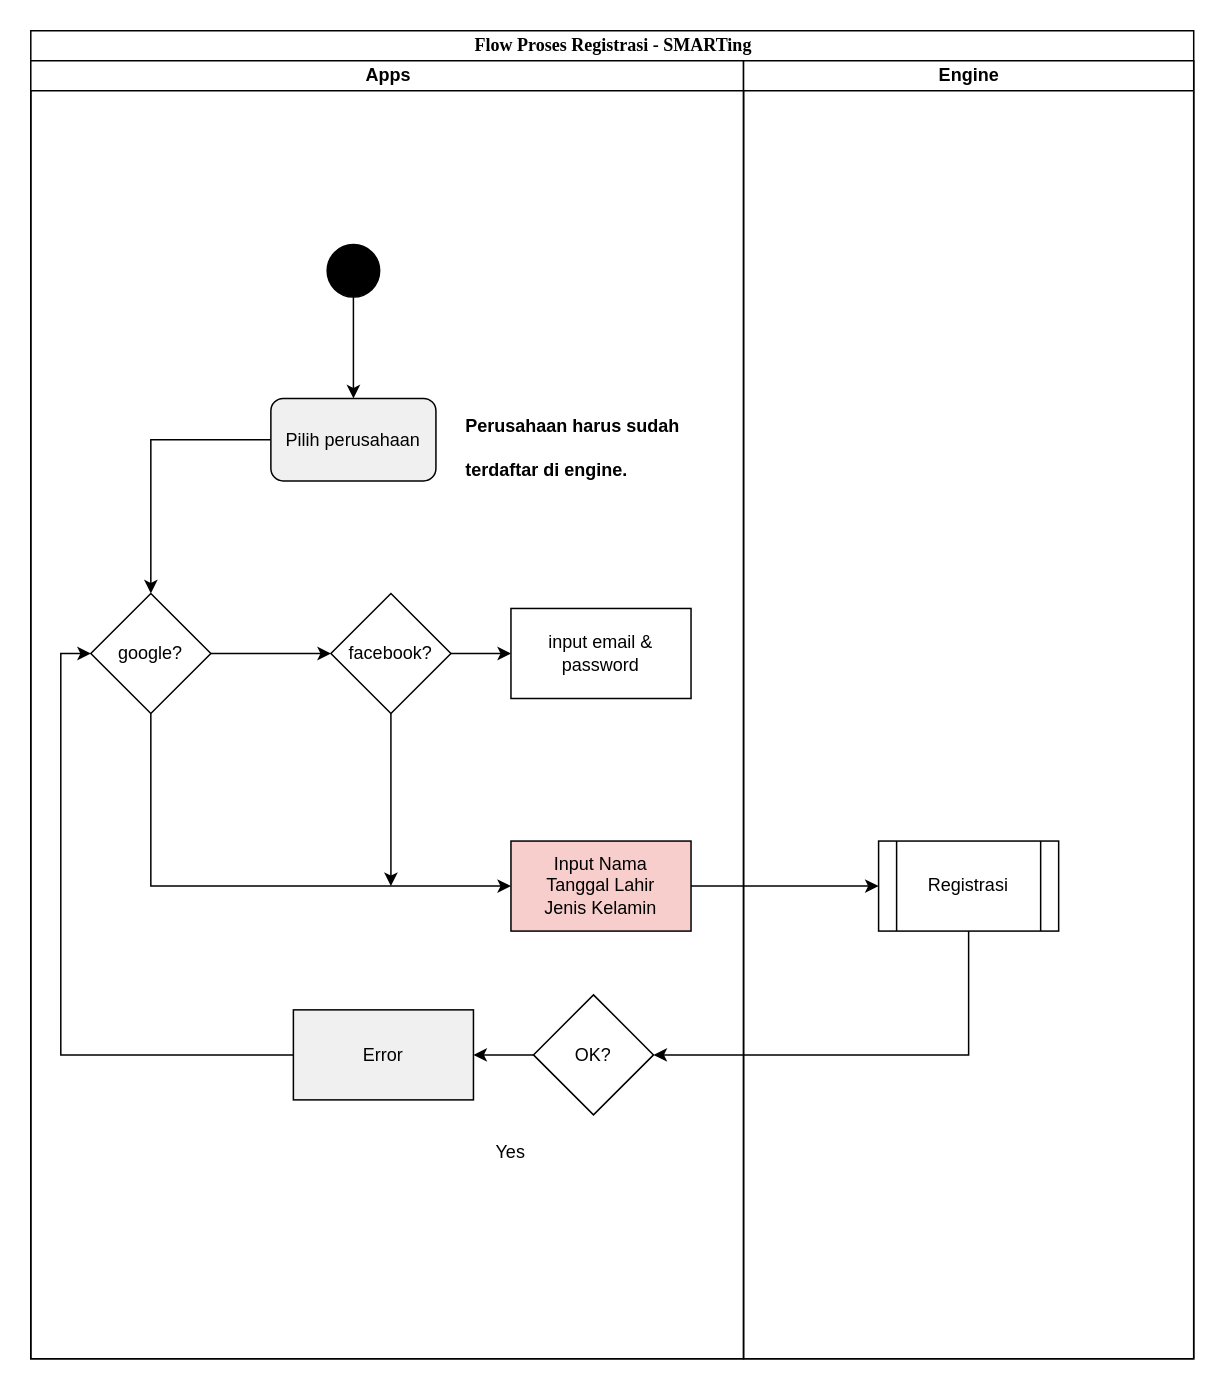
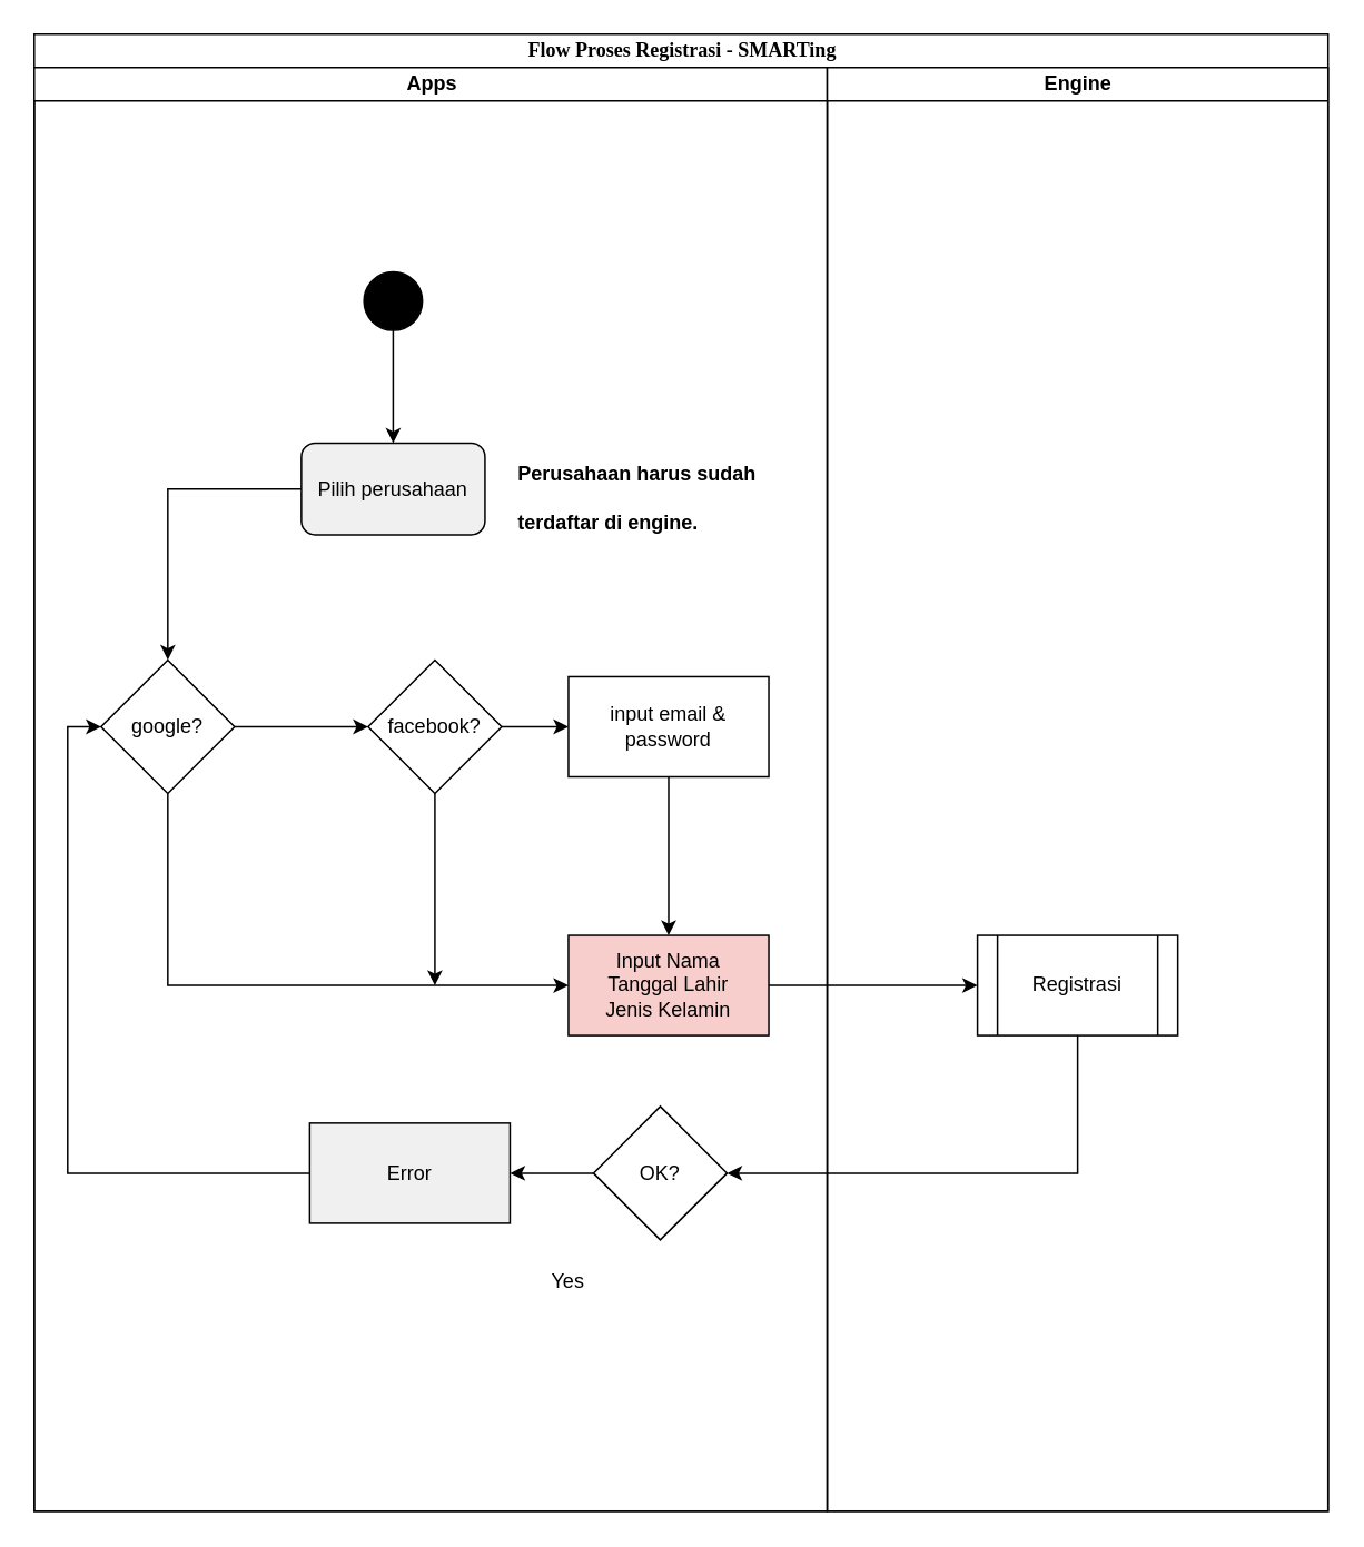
+ <mxCell id="10" style="edgeStyle=orthogonalEdgeStyle;rounded=0;orthogonalLoop=1;jettySize=auto;html=1;entryX=0.5;entryY=0;entryDx=0;entryDy=0;" edge="1" parent="4" source="11" target="22"><mxGeometry relative="1" as="geometry" /></mxCell>
- <mxCell id="16" value="Error" style="rounded=0;whiteSpace=wrap;html=1;fillColor=#F0F0F0;" parent="4" vertex="1"><mxGeometry x="175" y="632.5" width="120" height="60" as="geometry" /></mxCell>
+ <mxCell id="16" value="Error" style="rounded=0;whiteSpace=wrap;html=1;fillColor=#F0F0F0;" parent="4" vertex="1"><mxGeometry x="165" y="632.5" width="120" height="60" as="geometry" /></mxCell>
